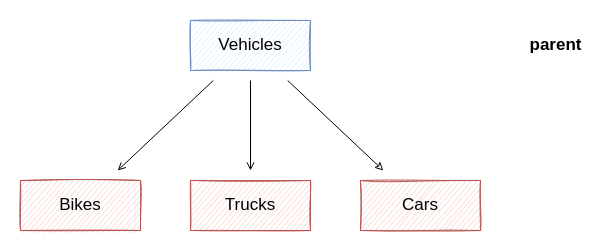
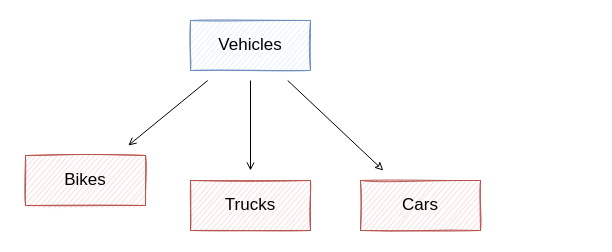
- <mxCell id="9" value="parent" style="text;html=1;align=center;verticalAlign=middle;resizable=0;points=[];autosize=1;strokeColor=none;fontSize=17;fontStyle=1" parent="1" vertex="1"><mxGeometry x="520" y="30" width="70" height="30" as="geometry" /></mxCell>
- <mxCell id="7" value="Bikes" style="rounded=0;whiteSpace=wrap;html=1;sketch=1;fontSize=17;fillColor=#f8cecc;strokeColor=#b85450;" parent="1" vertex="1"><mxGeometry x="20" y="180" width="120" height="50" as="geometry" /></mxCell>
+ <mxCell id="7" value="Bikes" style="rounded=0;whiteSpace=wrap;html=1;sketch=1;fontSize=17;fillColor=#f8cecc;strokeColor=#b85450;" parent="1" vertex="1"><mxGeometry x="25" y="155" width="120" height="50" as="geometry" /></mxCell>
